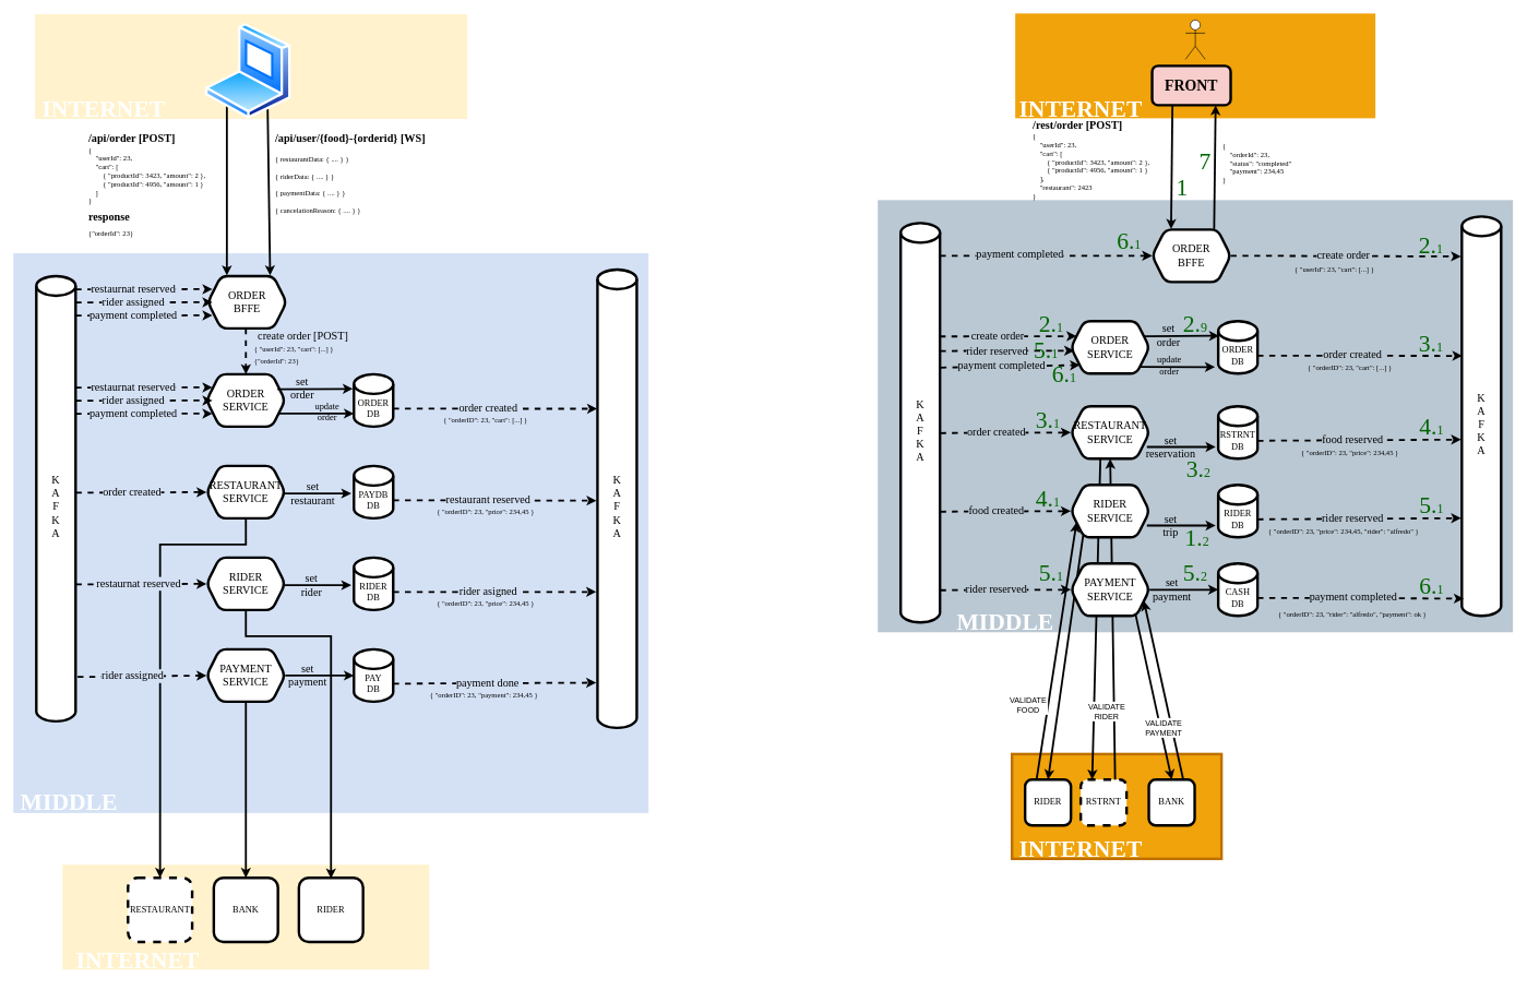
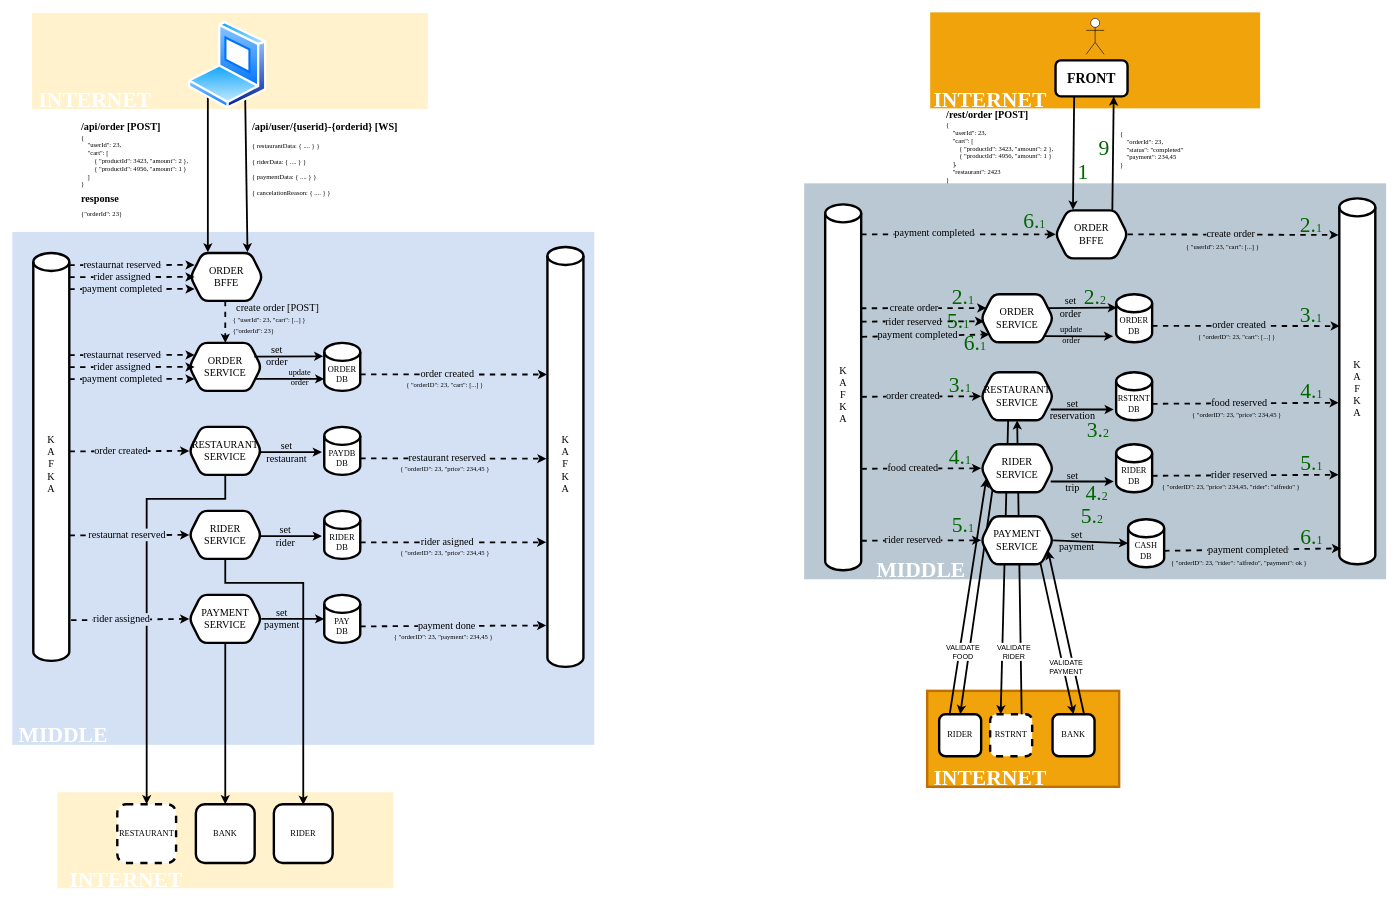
- <mxCell id="53" value="&lt;font face=&quot;Tahoma&quot; size=&quot;1&quot;&gt;&lt;b style=&quot;font-size: 23px&quot;&gt;FRONT&lt;/b&gt;&lt;/font&gt;" style="rounded=1;whiteSpace=wrap;html=1;strokeWidth=4;fillColor=#f8cecc;" parent="1" vertex="1"><mxGeometry x="1759" y="100" width="120" height="60" as="geometry" /></mxCell>
+ <mxCell id="53" value="&lt;font face=&quot;Tahoma&quot; size=&quot;1&quot;&gt;&lt;b style=&quot;font-size: 23px&quot;&gt;FRONT&lt;/b&gt;&lt;/font&gt;" style="rounded=1;whiteSpace=wrap;html=1;strokeWidth=4;" parent="1" vertex="1"><mxGeometry x="1759" y="100" width="120" height="60" as="geometry" /></mxCell>
- <mxCell id="158" value="&lt;h1 style=&quot;font-size: 17px&quot;&gt;&lt;font style=&quot;font-size: 17px&quot;&gt;/api/user/{food}-{orderid} [WS]&lt;/font&gt;&lt;/h1&gt;" style="text;html=1;strokeColor=none;fillColor=none;align=left;verticalAlign=middle;whiteSpace=wrap;rounded=0;fontFamily=Tahoma;fontSize=17;" vertex="1" parent="1"><mxGeometry x="418" y="190.5" width="315" height="40" as="geometry" /></mxCell>
+ <mxCell id="158" value="&lt;h1 style=&quot;font-size: 17px&quot;&gt;&lt;font style=&quot;font-size: 17px&quot;&gt;/api/user/{userid}-{orderid} [WS]&lt;/font&gt;&lt;/h1&gt;" style="text;html=1;strokeColor=none;fillColor=none;align=left;verticalAlign=middle;whiteSpace=wrap;rounded=0;fontFamily=Tahoma;fontSize=17;" vertex="1" parent="1"><mxGeometry x="418" y="190.5" width="315" height="40" as="geometry" /></mxCell>
- <mxCell id="116" value="7" style="text;html=1;strokeColor=none;fillColor=none;align=center;verticalAlign=middle;whiteSpace=wrap;rounded=0;labelBackgroundColor=none;fontFamily=Tahoma;fontSize=36;fontColor=#006600;labelBorderColor=none;" parent="1" vertex="1"><mxGeometry x="1810" y="231" width="60" height="30" as="geometry" /></mxCell>
+ <mxCell id="116" value="9" style="text;html=1;strokeColor=none;fillColor=none;align=center;verticalAlign=middle;whiteSpace=wrap;rounded=0;labelBackgroundColor=none;fontFamily=Tahoma;fontSize=36;fontColor=#006600;labelBorderColor=none;" parent="1" vertex="1"><mxGeometry x="1810" y="231" width="60" height="30" as="geometry" /></mxCell>
- <mxCell id="106" value="&lt;font&gt;2.&lt;font style=&quot;font-size: 20px&quot;&gt;9&lt;/font&gt;&lt;/font&gt;" style="text;html=1;strokeColor=none;fillColor=none;align=center;verticalAlign=middle;whiteSpace=wrap;rounded=0;labelBackgroundColor=none;fontFamily=Tahoma;fontSize=36;fontColor=#006600;labelBorderColor=none;" parent="1" vertex="1"><mxGeometry x="1795" y="480" width="60" height="30" as="geometry" /></mxCell>
+ <mxCell id="106" value="&lt;font&gt;2.&lt;font style=&quot;font-size: 20px&quot;&gt;2&lt;/font&gt;&lt;/font&gt;" style="text;html=1;strokeColor=none;fillColor=none;align=center;verticalAlign=middle;whiteSpace=wrap;rounded=0;labelBackgroundColor=none;fontFamily=Tahoma;fontSize=36;fontColor=#006600;labelBorderColor=none;" parent="1" vertex="1"><mxGeometry x="1795" y="480" width="60" height="30" as="geometry" /></mxCell>
- <mxCell id="109" value="&lt;font&gt;1.&lt;span style=&quot;font-size: 20px&quot;&gt;2&lt;/span&gt;&lt;/font&gt;" style="text;html=1;strokeColor=none;fillColor=none;align=center;verticalAlign=middle;whiteSpace=wrap;rounded=0;labelBackgroundColor=none;fontFamily=Tahoma;fontSize=36;fontColor=#006600;labelBorderColor=none;" parent="1" vertex="1"><mxGeometry x="1798" y="806" width="60" height="30" as="geometry" /></mxCell>
+ <mxCell id="109" value="&lt;font&gt;4.&lt;span style=&quot;font-size: 20px&quot;&gt;2&lt;/span&gt;&lt;/font&gt;" style="text;html=1;strokeColor=none;fillColor=none;align=center;verticalAlign=middle;whiteSpace=wrap;rounded=0;labelBackgroundColor=none;fontFamily=Tahoma;fontSize=36;fontColor=#006600;labelBorderColor=none;" parent="1" vertex="1"><mxGeometry x="1798" y="806" width="60" height="30" as="geometry" /></mxCell>
- <mxCell id="112" value="&lt;font&gt;5.&lt;span style=&quot;font-size: 20px&quot;&gt;2&lt;/span&gt;&lt;/font&gt;" style="text;html=1;strokeColor=none;fillColor=none;align=center;verticalAlign=middle;whiteSpace=wrap;rounded=0;labelBackgroundColor=none;fontFamily=Tahoma;fontSize=36;fontColor=#006600;labelBorderColor=none;" parent="1" vertex="1"><mxGeometry x="1795" y="860" width="60" height="30" as="geometry" /></mxCell>
+ <mxCell id="112" value="&lt;font&gt;5.&lt;span style=&quot;font-size: 20px&quot;&gt;2&lt;/span&gt;&lt;/font&gt;" style="text;html=1;strokeColor=none;fillColor=none;align=center;verticalAlign=middle;whiteSpace=wrap;rounded=0;labelBackgroundColor=none;fontFamily=Tahoma;fontSize=36;fontColor=#006600;labelBorderColor=none;" parent="1" vertex="1"><mxGeometry x="1790" y="845" width="60" height="30" as="geometry" /></mxCell>
- <mxCell id="83" value="CASH&lt;br style=&quot;font-size: 14px&quot;&gt;DB" style="shape=cylinder3;whiteSpace=wrap;html=1;boundedLbl=1;backgroundOutline=1;size=15;rounded=1;labelBackgroundColor=none;fontFamily=Tahoma;fontSize=14;strokeColor=default;strokeWidth=4;fillColor=default;" parent="1" vertex="1"><mxGeometry x="1860" y="860" width="60" height="80" as="geometry" /></mxCell>
+ <mxCell id="83" value="CASH&lt;br style=&quot;font-size: 14px&quot;&gt;DB" style="shape=cylinder3;whiteSpace=wrap;html=1;boundedLbl=1;backgroundOutline=1;size=15;rounded=1;labelBackgroundColor=none;fontFamily=Tahoma;fontSize=14;strokeColor=default;strokeWidth=4;fillColor=default;" parent="1" vertex="1"><mxGeometry x="1880" y="865" width="60" height="80" as="geometry" /></mxCell>
- <mxCell id="138" value="VALIDATE FOOD" style="text;html=1;align=center;verticalAlign=middle;whiteSpace=wrap;rounded=0;fillColor=default;" parent="1" vertex="1"><mxGeometry x="1540" y="1061" width="60" height="30" as="geometry" /></mxCell>
+ <mxCell id="138" value="VALIDATE FOOD" style="text;html=1;align=center;verticalAlign=middle;whiteSpace=wrap;rounded=0;fillColor=default;" parent="1" vertex="1"><mxGeometry x="1575" y="1071" width="60" height="30" as="geometry" /></mxCell>
